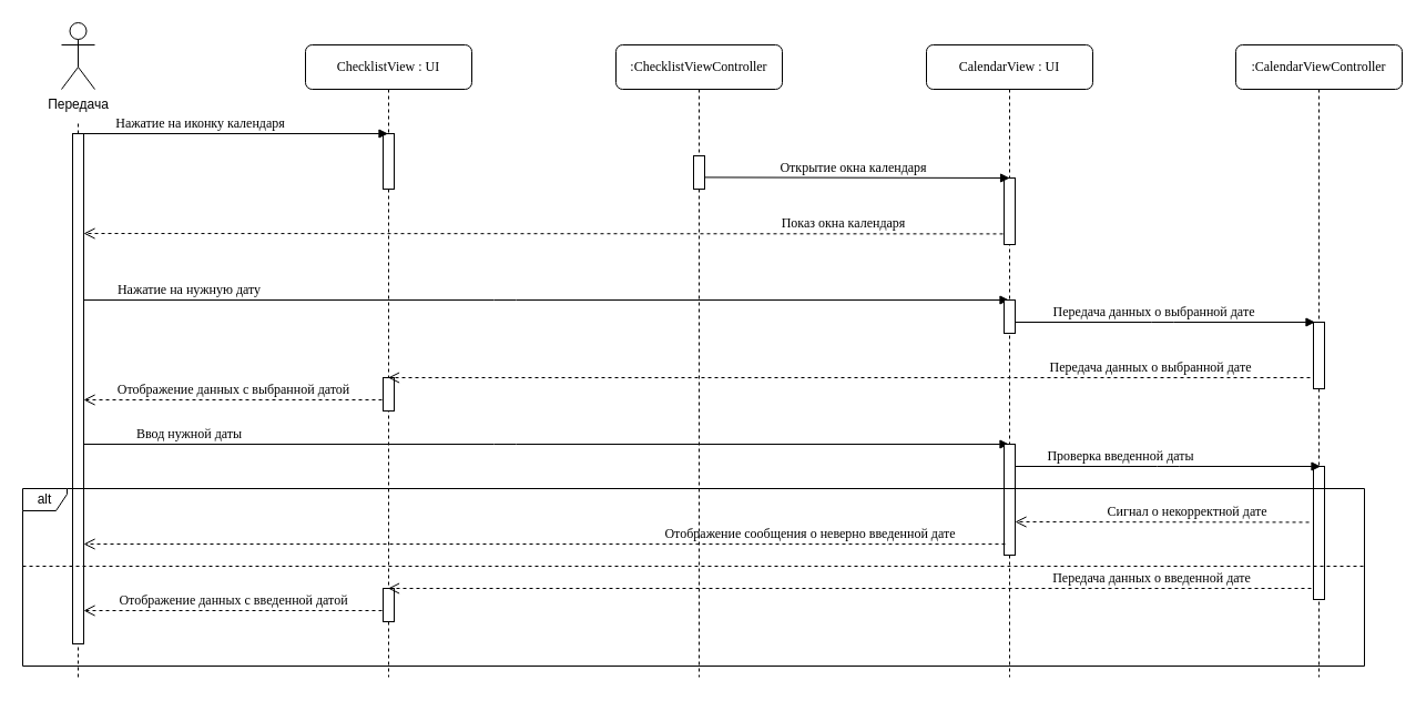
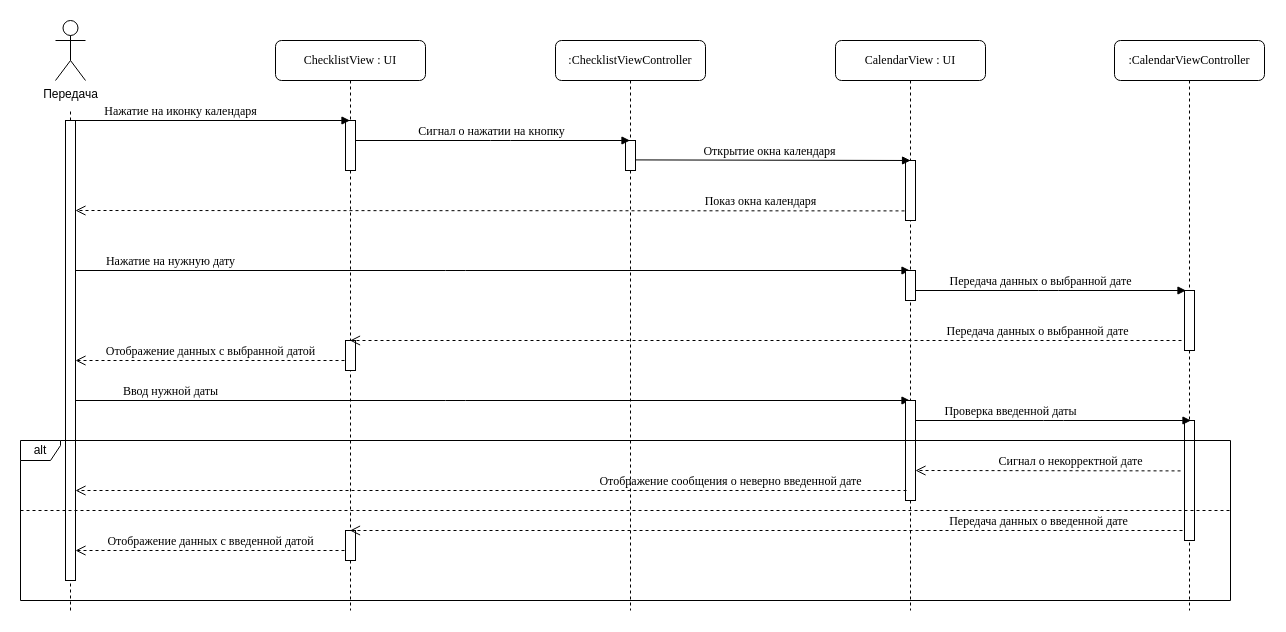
+ <mxCell id="5" value="Сигнал о нажатии на кнопку" style="html=1;verticalAlign=bottom;endArrow=block;labelBackgroundColor=none;fontFamily=Verdana;fontSize=12;edgeStyle=elbowEdgeStyle;elbow=vertical;" edge="1" parent="1" source="4" target="2"><mxGeometry x="0.075" y="-10" relative="1" as="geometry"><mxPoint x="380" y="140" as="sourcePoint" /><mxPoint x="445" y="140" as="targetPoint" /><Array as="points"><mxPoint x="500" y="140" /></Array><mxPoint x="-10" y="-10" as="offset" /></mxGeometry></mxCell>
